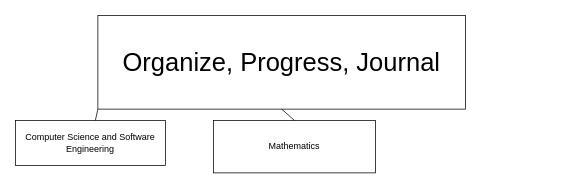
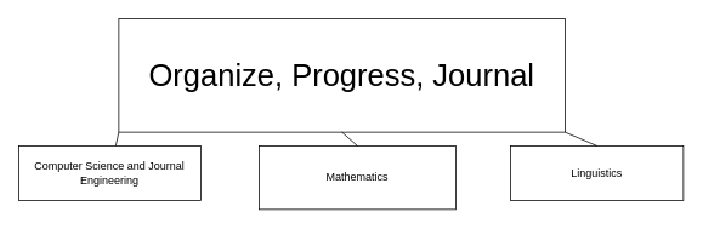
+ <mxCell id="8" value="" style="endArrow=none;html=1;entryX=1;entryY=1;entryDx=0;entryDy=0;exitX=0.5;exitY=0;exitDx=0;exitDy=0;" edge="1" parent="1" source="5" target="2"><mxGeometry width="50" height="50" relative="1" as="geometry"><mxPoint x="380" y="320" as="sourcePoint" /><mxPoint x="430" y="270" as="targetPoint" /></mxGeometry></mxCell>
- <mxCell id="3" value="Computer Science and Software Engineering" style="rounded=0;whiteSpace=wrap;html=1;" vertex="1" parent="1"><mxGeometry x="20" y="160" width="200" height="60" as="geometry" /></mxCell>
+ <mxCell id="3" value="Computer Science and Journal Engineering" style="rounded=0;whiteSpace=wrap;html=1;" vertex="1" parent="1"><mxGeometry x="20" y="160" width="200" height="60" as="geometry" /></mxCell>
+ <mxCell id="5" value="Linguistics" style="rounded=0;whiteSpace=wrap;html=1;" vertex="1" parent="1"><mxGeometry x="560" y="160" width="190" height="60" as="geometry" /></mxCell>
